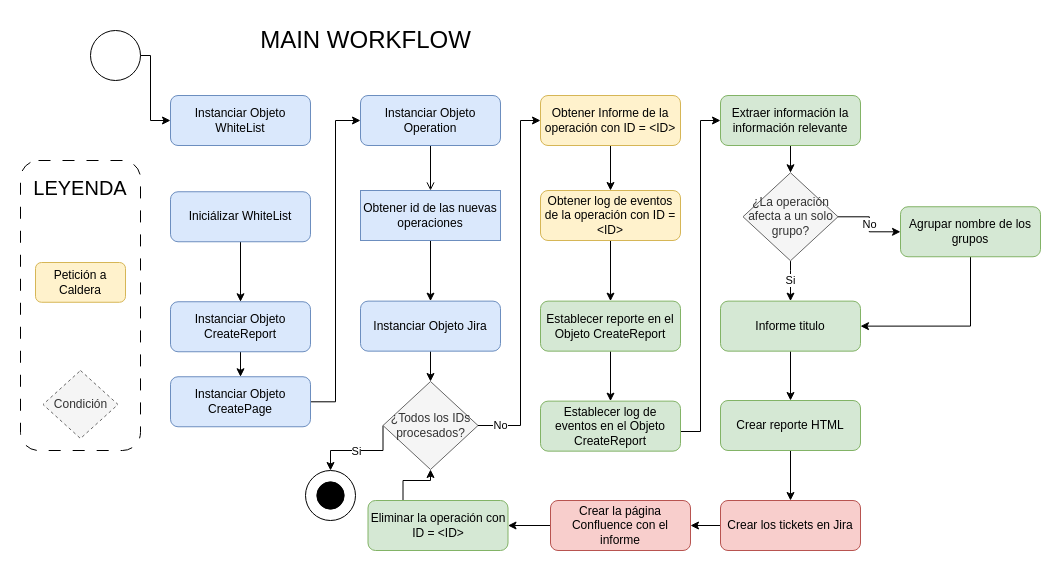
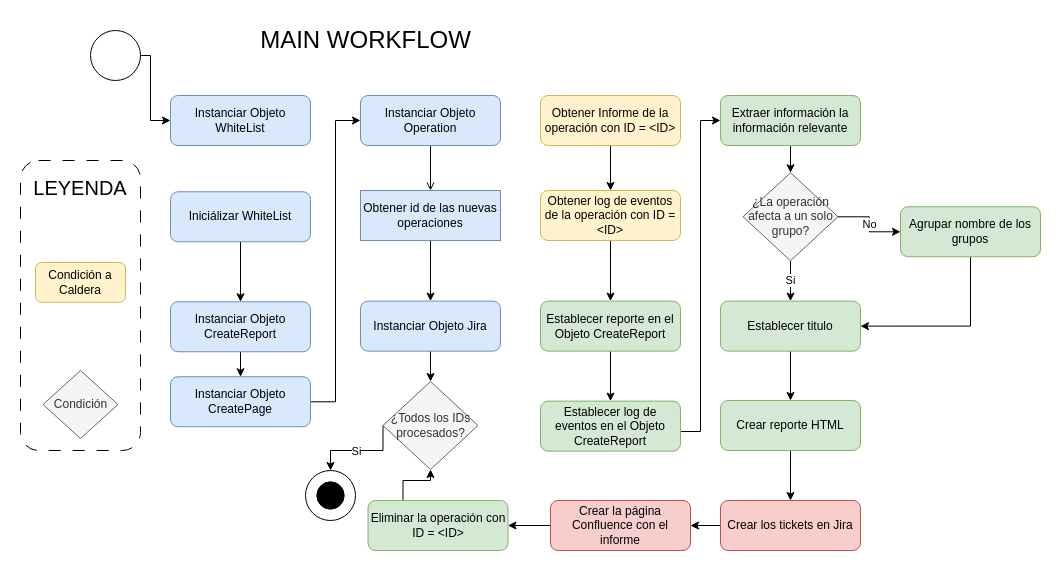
- <mxCell id="51" value="Petición a Caldera" style="rounded=1;whiteSpace=wrap;html=1;fillColor=#fff2cc;strokeColor=#d6b656;" parent="1" vertex="1"><mxGeometry x="35" y="262" width="90" height="39.75" as="geometry" /></mxCell>
+ <mxCell id="51" value="Condición a Caldera" style="rounded=1;whiteSpace=wrap;html=1;fillColor=#fff2cc;strokeColor=#d6b656;" parent="1" vertex="1"><mxGeometry x="35" y="262" width="90" height="39.75" as="geometry" /></mxCell>
- <mxCell id="8" style="edgeStyle=orthogonalEdgeStyle;rounded=0;orthogonalLoop=1;jettySize=auto;html=1;entryX=0;entryY=0.5;entryDx=0;entryDy=0;exitX=1;exitY=0.5;exitDx=0;exitDy=0;" parent="1" source="12" target="14" edge="1"><mxGeometry relative="1" as="geometry"><Array as="points"><mxPoint x="520" y="425" /><mxPoint x="520" y="120" /></Array></mxGeometry></mxCell>
- <mxCell id="9" value="No" style="edgeLabel;html=1;align=center;verticalAlign=middle;resizable=0;points=[];" parent="8" vertex="1" connectable="0"><mxGeometry x="-0.881" y="1" relative="1" as="geometry"><mxPoint as="offset" /></mxGeometry></mxCell>
- <mxCell id="20" value="Informe titulo" style="rounded=1;whiteSpace=wrap;html=1;fillColor=#d5e8d4;strokeColor=#82b366;" parent="1" vertex="1"><mxGeometry x="720" y="300.63" width="140" height="50" as="geometry" /></mxCell>
+ <mxCell id="20" value="Establecer titulo" style="rounded=1;whiteSpace=wrap;html=1;fillColor=#d5e8d4;strokeColor=#82b366;" parent="1" vertex="1"><mxGeometry x="720" y="300.63" width="140" height="50" as="geometry" /></mxCell>
- <mxCell id="52" value="Condición" style="rhombus;whiteSpace=wrap;html=1;fillColor=#f5f5f5;strokeColor=#666666;fontColor=#333333;dashed=1;" parent="1" vertex="1"><mxGeometry x="42.5" y="370" width="75" height="68" as="geometry" /></mxCell>
+ <mxCell id="52" value="Condición" style="rhombus;whiteSpace=wrap;html=1;fillColor=#f5f5f5;strokeColor=#666666;fontColor=#333333;" parent="1" vertex="1"><mxGeometry x="42.5" y="370" width="75" height="68" as="geometry" /></mxCell>
